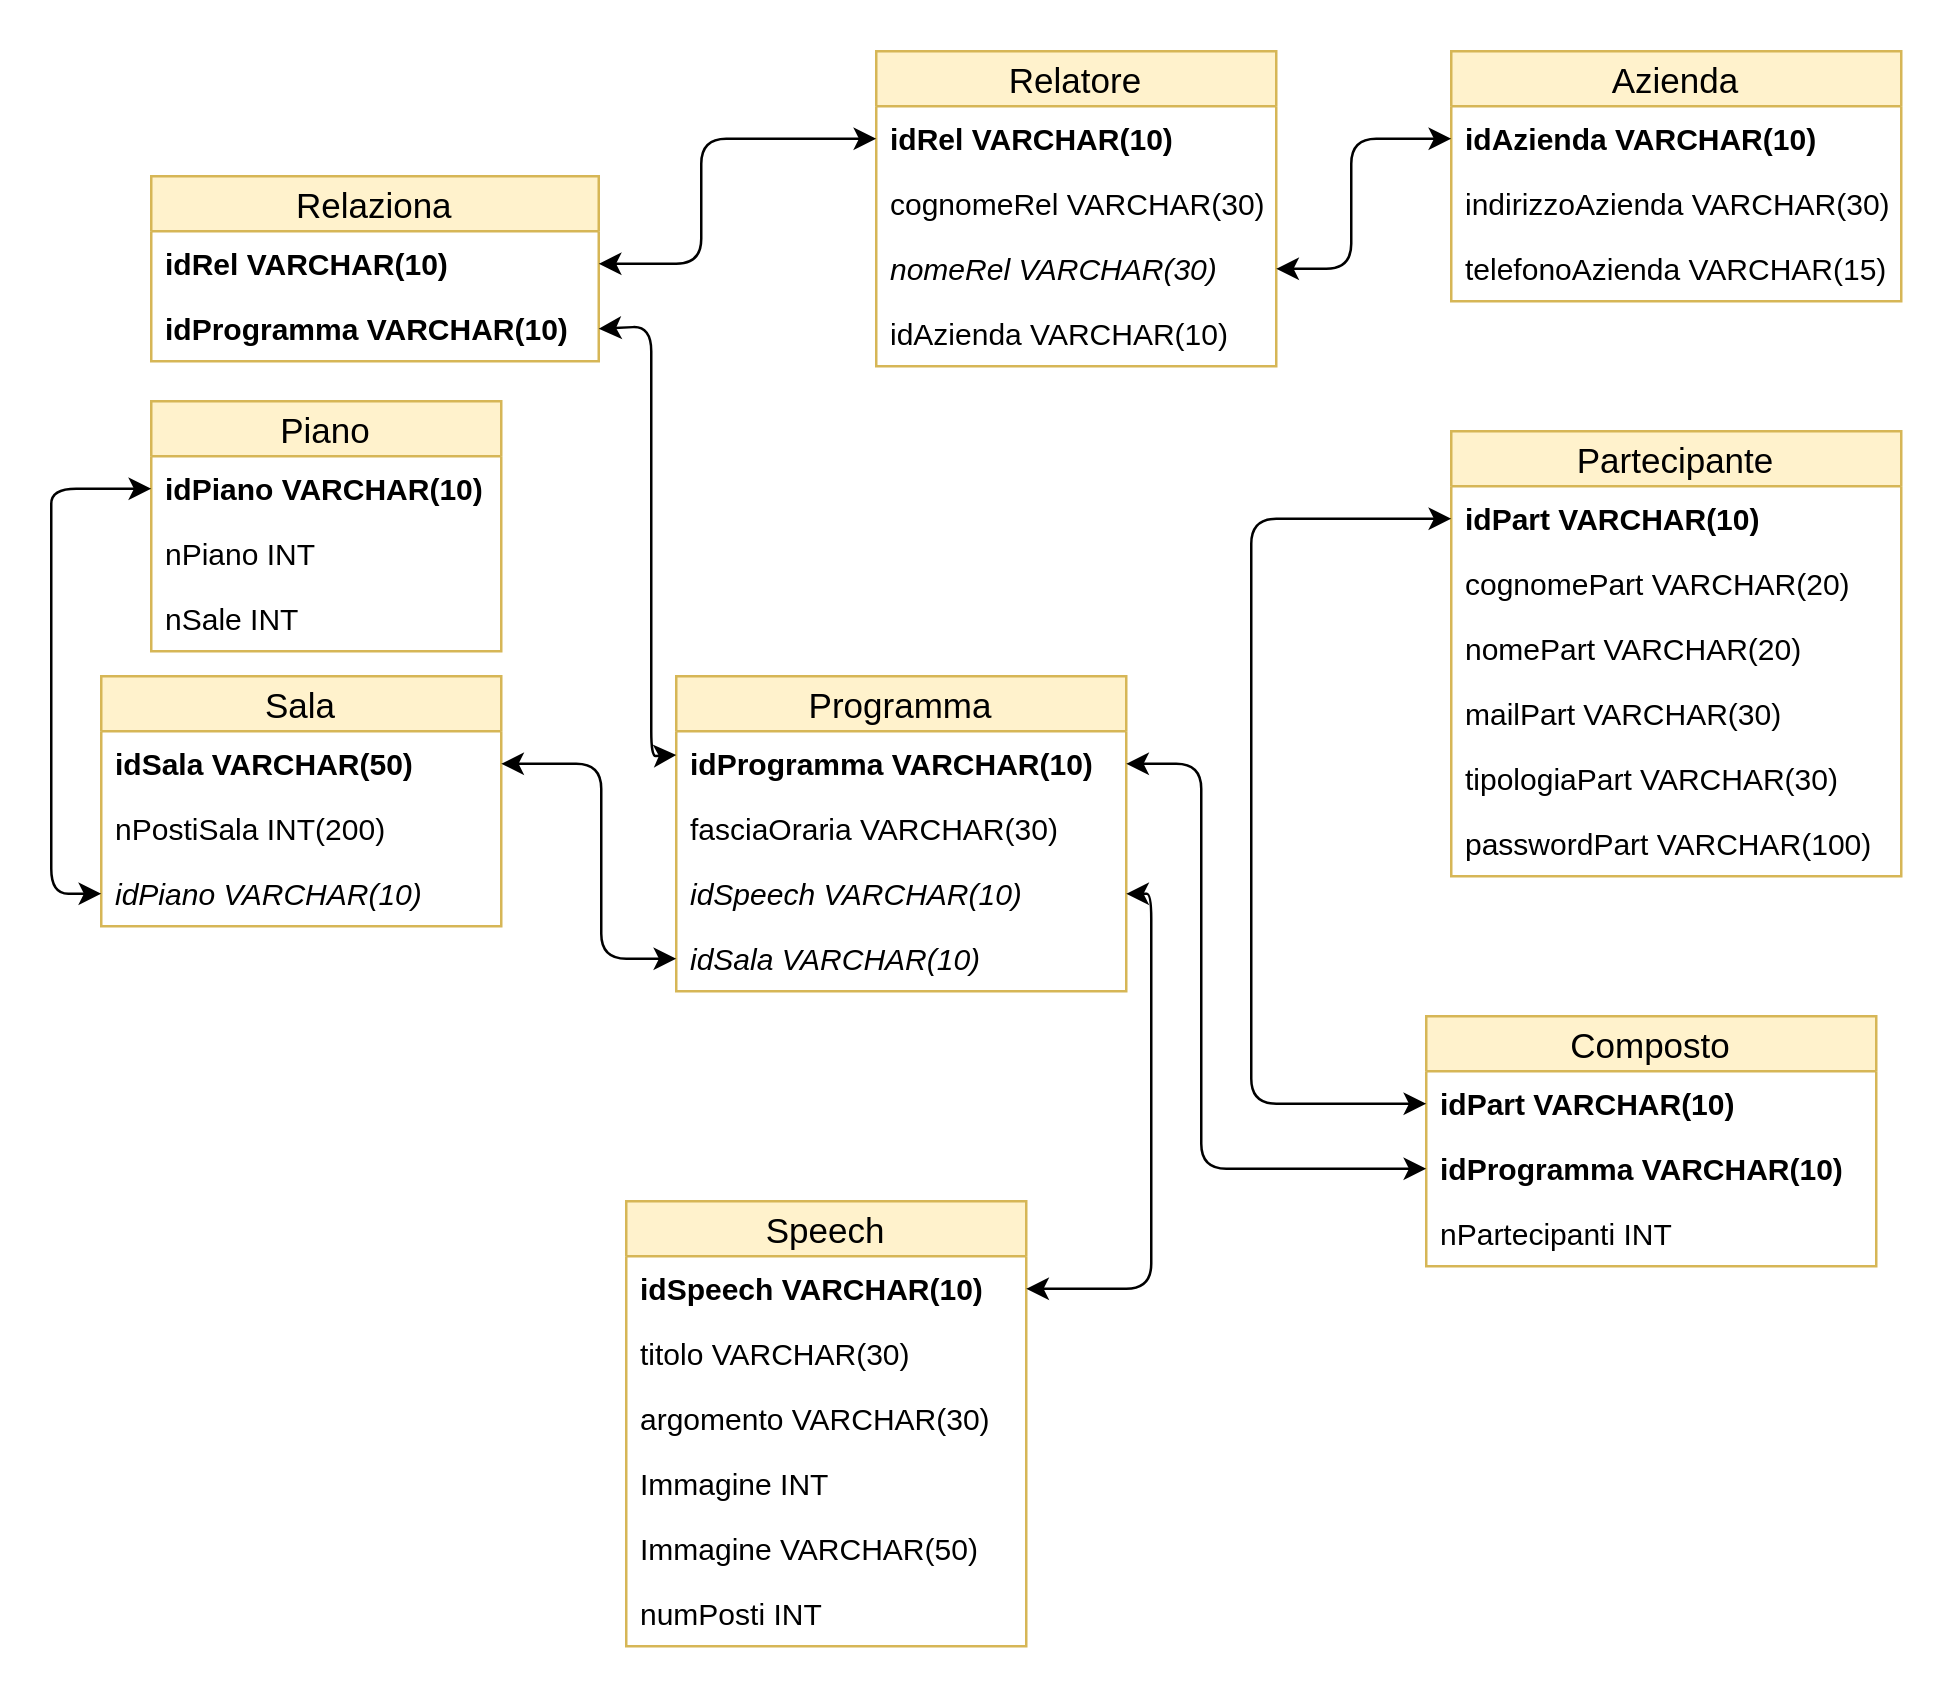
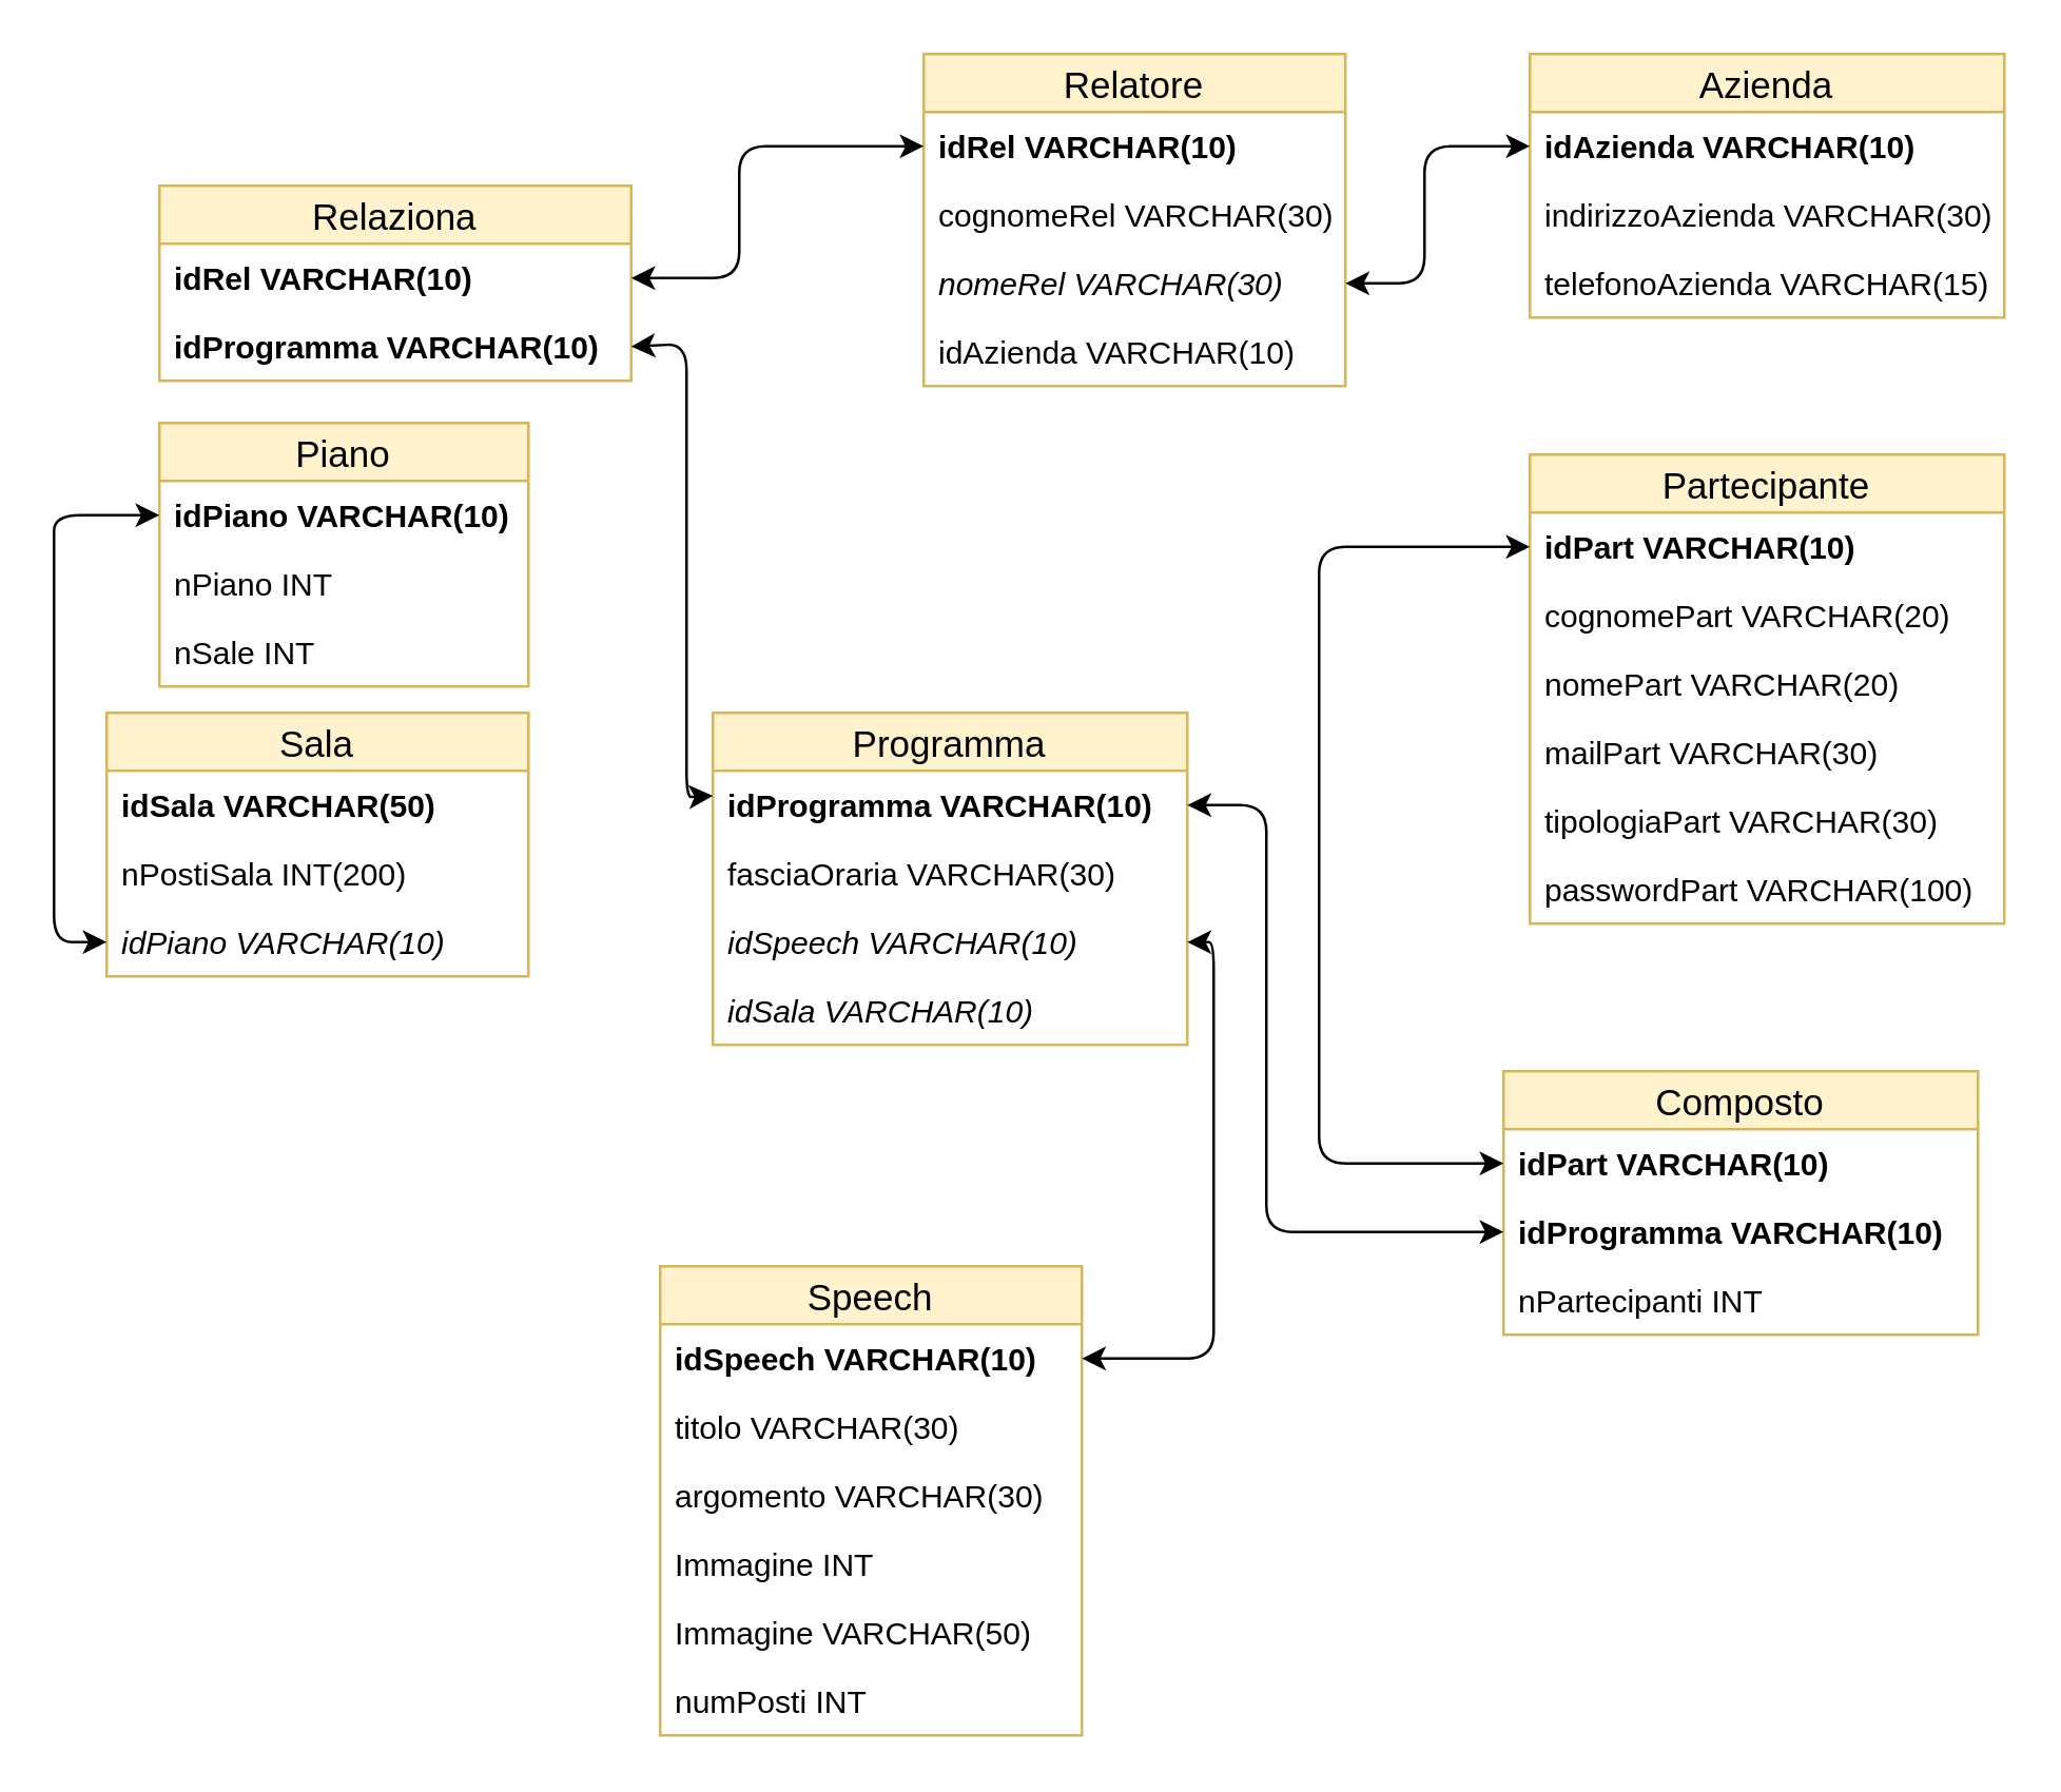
- <mxCell id="35" value="" style="endArrow=classic;startArrow=classic;html=1;exitX=1;exitY=0.5;exitDx=0;exitDy=0;entryX=0;entryY=0.5;entryDx=0;entryDy=0;" parent="1" source="32" target="16" edge="1"><mxGeometry width="50" height="50" relative="1" as="geometry"><mxPoint x="190" y="460" as="sourcePoint" /><mxPoint x="240" y="410" as="targetPoint" /><Array as="points"><mxPoint x="240" y="305" /><mxPoint x="240" y="383" /></Array></mxGeometry></mxCell>
